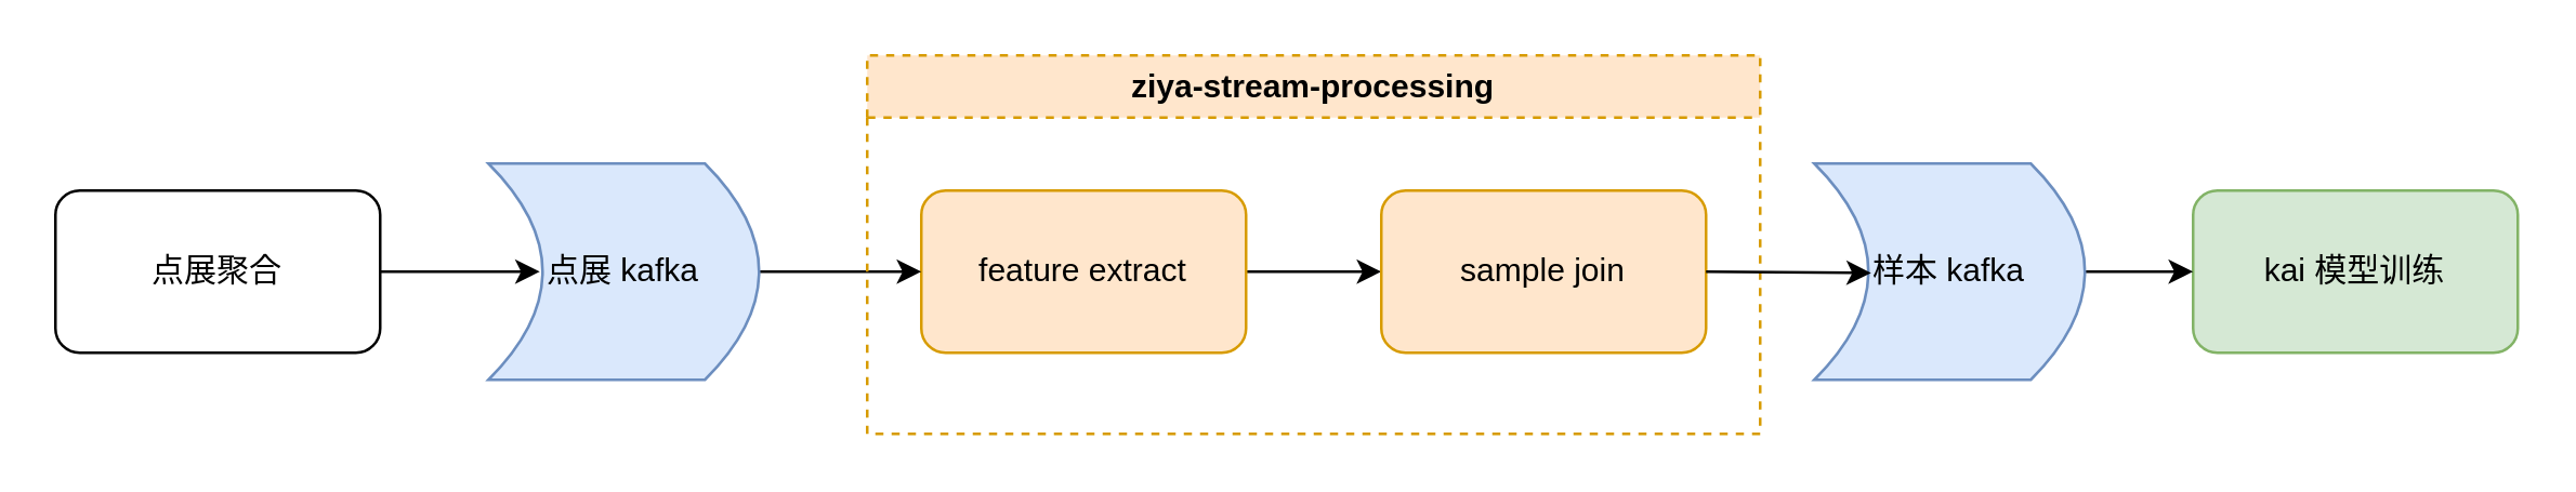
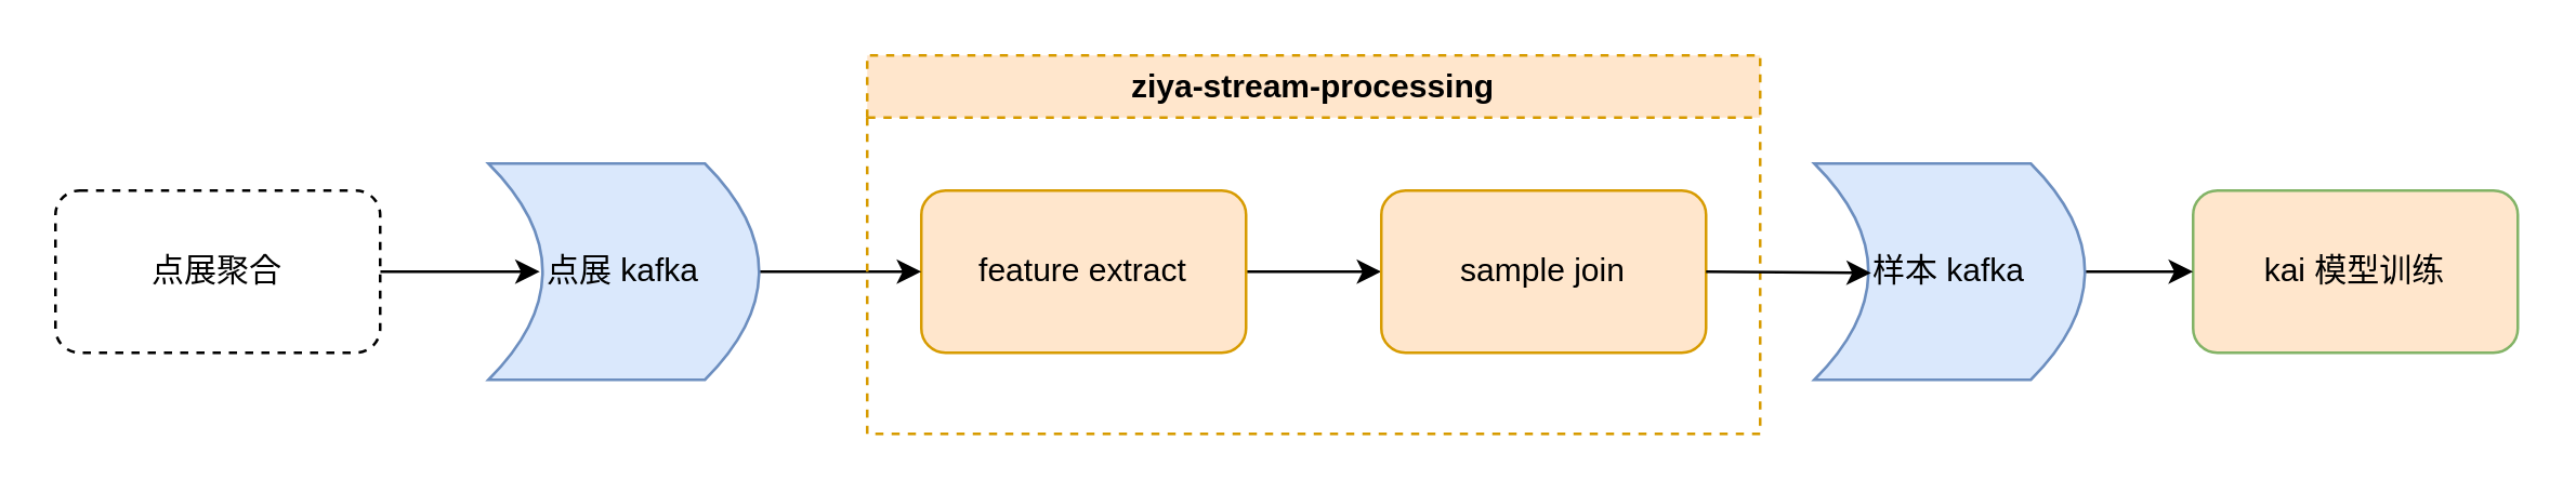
- <mxCell id="3" value="点展聚合" style="rounded=1;whiteSpace=wrap;html=1;" vertex="1" parent="1"><mxGeometry x="20" y="70" width="120" height="60" as="geometry" /></mxCell>
+ <mxCell id="3" value="点展聚合" style="rounded=1;whiteSpace=wrap;html=1;dashed=1;" vertex="1" parent="1"><mxGeometry x="20" y="70" width="120" height="60" as="geometry" /></mxCell>
- <mxCell id="8" value="kai 模型训练" style="whiteSpace=wrap;html=1;rounded=1;fillColor=#d5e8d4;strokeColor=#82b366;" vertex="1" parent="1"><mxGeometry x="810" y="70" width="120" height="60" as="geometry" /></mxCell>
+ <mxCell id="8" value="kai 模型训练" style="whiteSpace=wrap;html=1;rounded=1;fillColor=#ffe6cc;strokeColor=#82b366;" vertex="1" parent="1"><mxGeometry x="810" y="70" width="120" height="60" as="geometry" /></mxCell>
